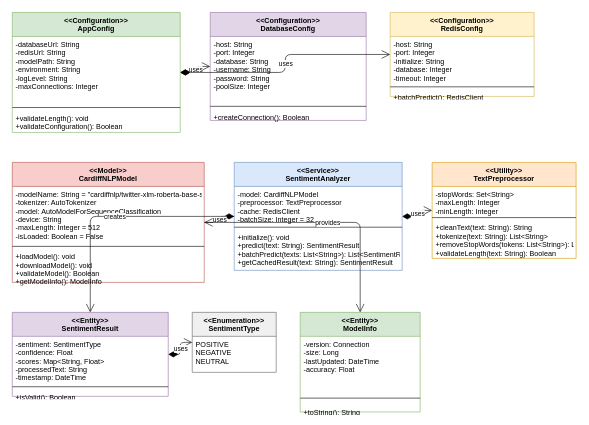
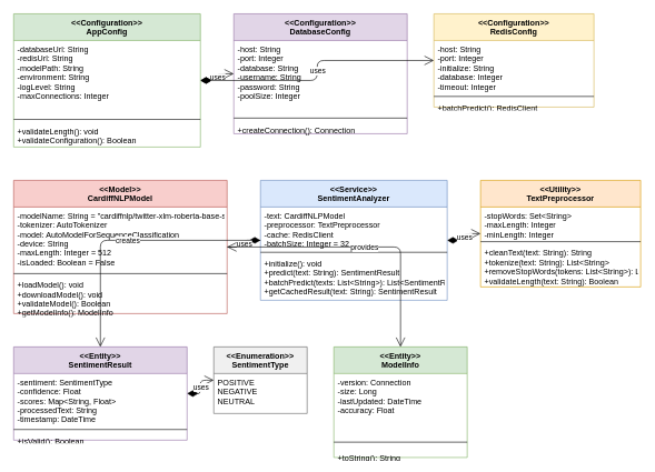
- <mxCell id="9" value="+createConnection(): Boolean" style="text;strokeColor=none;fillColor=none;align=left;verticalAlign=top;spacingLeft=4;spacingRight=4;overflow=hidden;rotatable=0;points=[[0,0.5],[1,0.5]];portConstraint=eastwest;" parent="6" vertex="1"><mxGeometry y="161" width="260" height="19" as="geometry" /></mxCell>
+ <mxCell id="9" value="+createConnection(): Connection" style="text;strokeColor=none;fillColor=none;align=left;verticalAlign=top;spacingLeft=4;spacingRight=4;overflow=hidden;rotatable=0;points=[[0,0.5],[1,0.5]];portConstraint=eastwest;" parent="6" vertex="1"><mxGeometry y="161" width="260" height="19" as="geometry" /></mxCell>
- <mxCell id="19" value="-model: CardiffNLPModel&#10;-preprocessor: TextPreprocessor&#10;-cache: RedisClient&#10;-batchSize: Integer = 32" style="text;strokeColor=none;fillColor=none;align=left;verticalAlign=top;spacingLeft=4;spacingRight=4;overflow=hidden;rotatable=0;points=[[0,0.5],[1,0.5]];portConstraint=eastwest;" parent="18" vertex="1"><mxGeometry y="40" width="280" height="64" as="geometry" /></mxCell>
+ <mxCell id="19" value="-text: CardiffNLPModel&#10;-preprocessor: TextPreprocessor&#10;-cache: RedisClient&#10;-batchSize: Integer = 32" style="text;strokeColor=none;fillColor=none;align=left;verticalAlign=top;spacingLeft=4;spacingRight=4;overflow=hidden;rotatable=0;points=[[0,0.5],[1,0.5]];portConstraint=eastwest;" parent="18" vertex="1"><mxGeometry y="40" width="280" height="64" as="geometry" /></mxCell>
